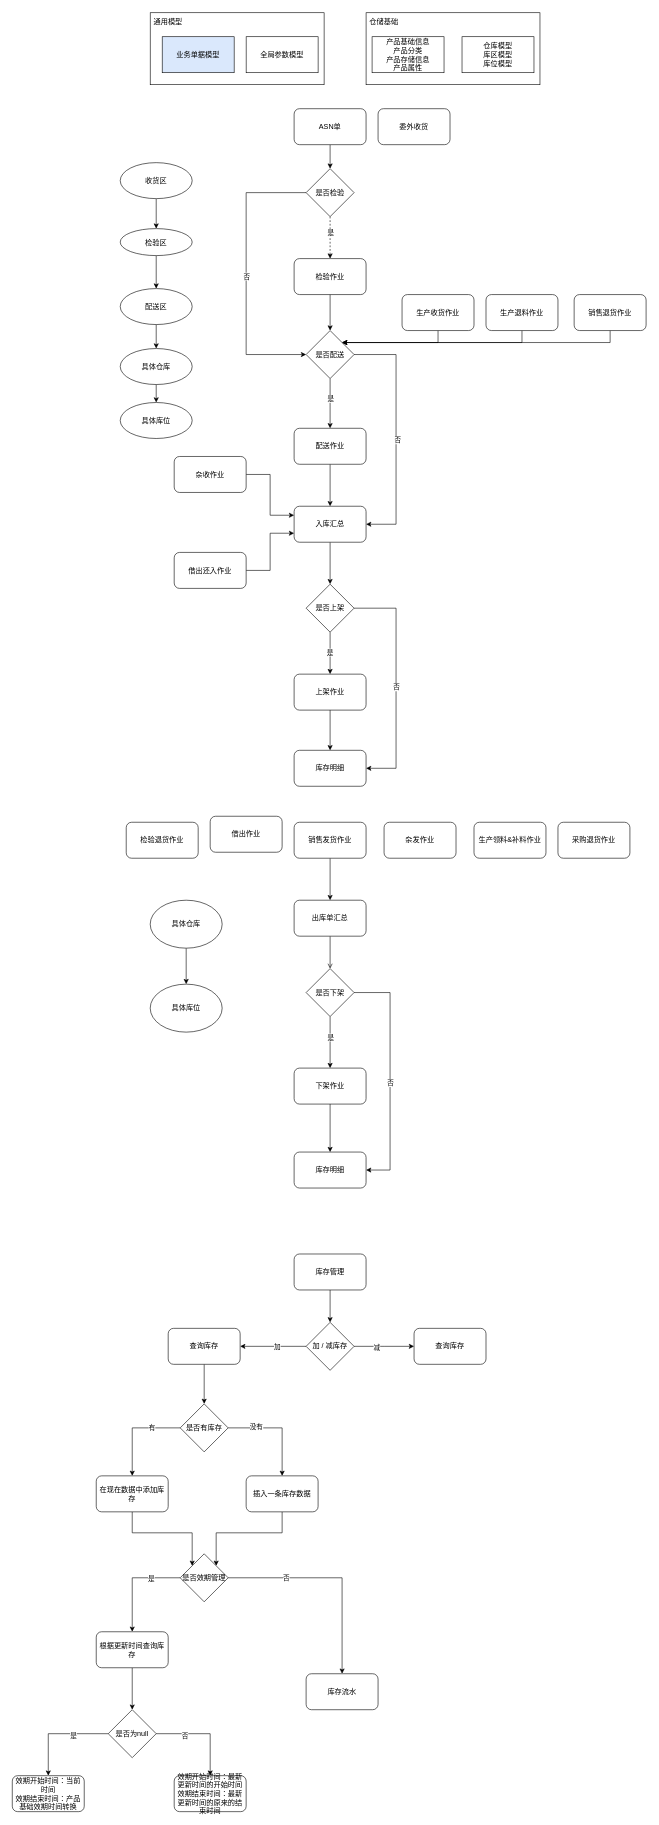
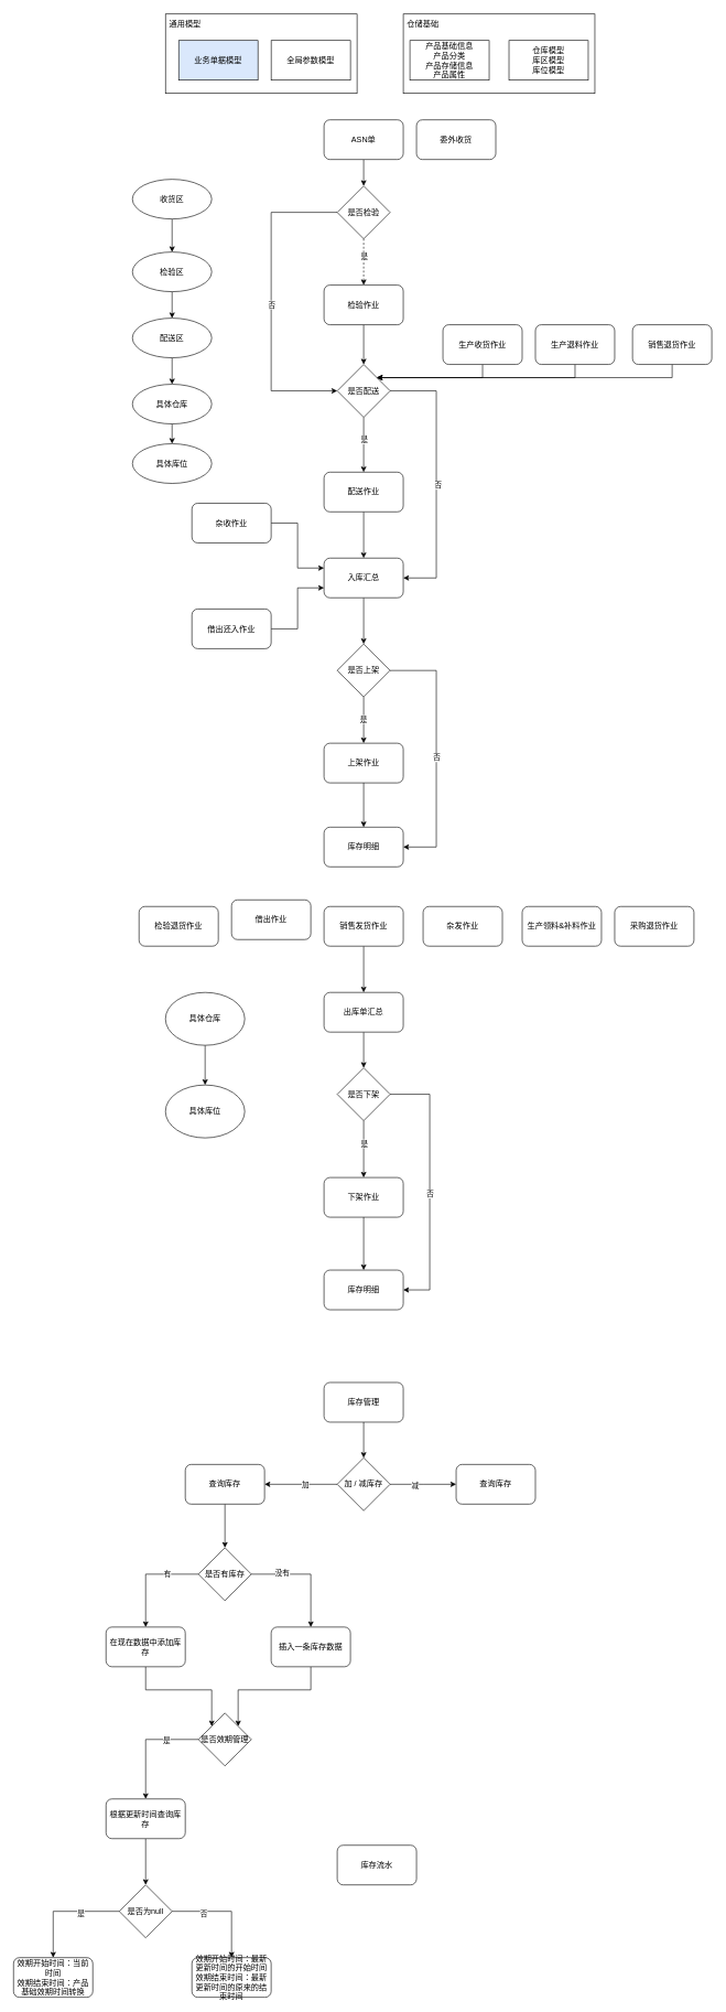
- <mxCell id="66" value="检验区" style="ellipse;whiteSpace=wrap;html=1;" parent="1" vertex="1"><mxGeometry x="200" y="380" width="120" height="45" as="geometry" /></mxCell>
+ <mxCell id="66" value="检验区" style="ellipse;whiteSpace=wrap;html=1;" parent="1" vertex="1"><mxGeometry x="200" y="380" width="120" height="60" as="geometry" /></mxCell>
- <mxCell id="50" style="edgeStyle=orthogonalEdgeStyle;rounded=0;orthogonalLoop=1;jettySize=auto;html=1;exitX=0.5;exitY=1;exitDx=0;exitDy=0;endArrow=open;" parent="1" source="51" target="56" edge="1"><mxGeometry relative="1" as="geometry" /></mxCell>
+ <mxCell id="50" style="edgeStyle=orthogonalEdgeStyle;rounded=0;orthogonalLoop=1;jettySize=auto;html=1;exitX=0.5;exitY=1;exitDx=0;exitDy=0;" parent="1" source="51" target="56" edge="1"><mxGeometry relative="1" as="geometry" /></mxCell>
- <mxCell id="95" style="edgeStyle=orthogonalEdgeStyle;rounded=0;orthogonalLoop=1;jettySize=auto;html=1;exitX=1;exitY=0.5;exitDx=0;exitDy=0;" edge="1" parent="1" source="99" target="100"><mxGeometry relative="1" as="geometry" /></mxCell>
- <mxCell id="96" value="否" style="edgeLabel;html=1;align=center;verticalAlign=middle;resizable=0;points=[];" vertex="1" connectable="0" parent="95"><mxGeometry x="-0.451" relative="1" as="geometry"><mxPoint as="offset" /></mxGeometry></mxCell>
